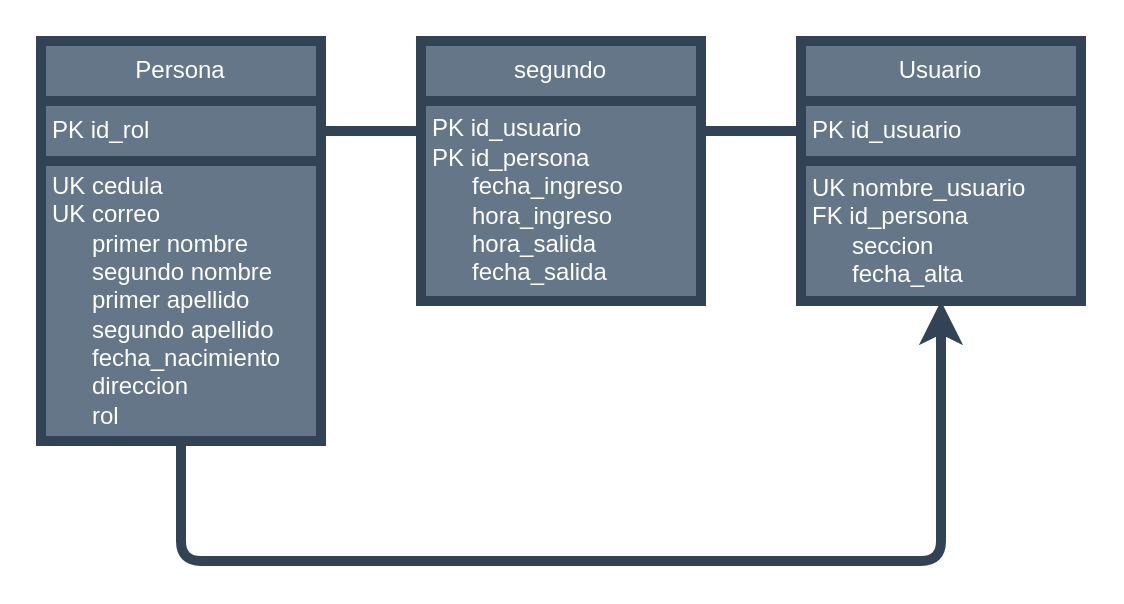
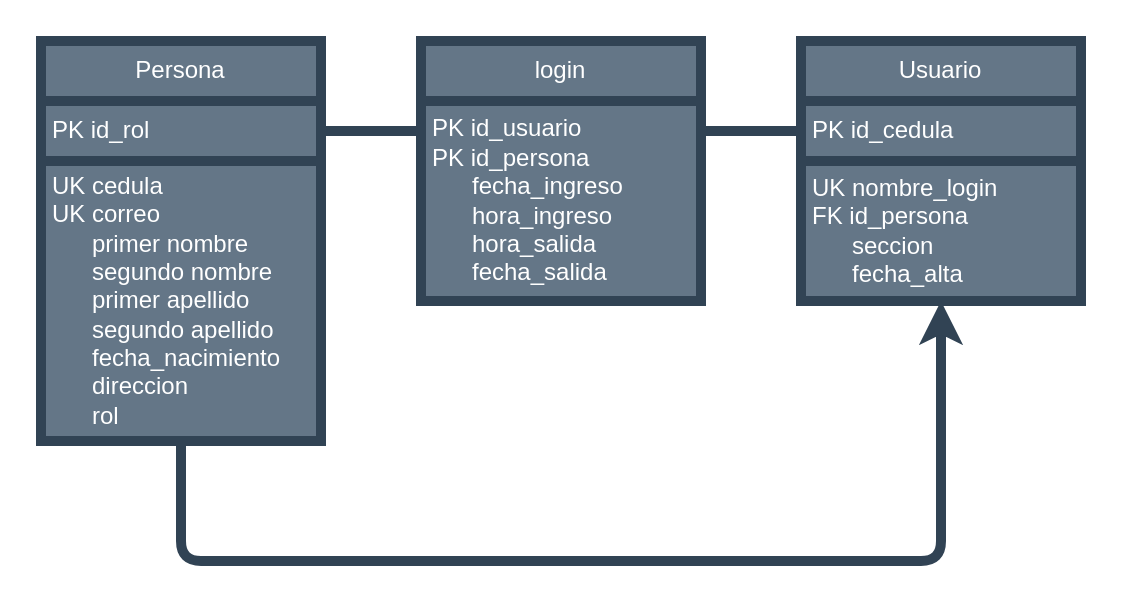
- <mxCell id="9" value="segundo" style="swimlane;fontStyle=0;childLayout=stackLayout;horizontal=1;startSize=30;horizontalStack=0;resizeParent=1;resizeParentMax=0;resizeLast=0;collapsible=1;marginBottom=0;whiteSpace=wrap;html=1;fillColor=#647687;fontColor=#ffffff;strokeColor=#314354;strokeWidth=5;" parent="1" vertex="1"><mxGeometry x="210" y="20" width="140" height="130" as="geometry" /></mxCell>
+ <mxCell id="9" value="login" style="swimlane;fontStyle=0;childLayout=stackLayout;horizontal=1;startSize=30;horizontalStack=0;resizeParent=1;resizeParentMax=0;resizeLast=0;collapsible=1;marginBottom=0;whiteSpace=wrap;html=1;fillColor=#647687;fontColor=#ffffff;strokeColor=#314354;strokeWidth=5;" parent="1" vertex="1"><mxGeometry x="210" y="20" width="140" height="130" as="geometry" /></mxCell>
- <mxCell id="6" value="PK id_usuario" style="text;strokeColor=#314354;fillColor=#647687;align=left;verticalAlign=middle;spacingLeft=4;spacingRight=4;overflow=hidden;points=[[0,0.5],[1,0.5]];portConstraint=eastwest;rotatable=0;whiteSpace=wrap;html=1;fontColor=#ffffff;strokeWidth=5;" parent="5" vertex="1"><mxGeometry y="30" width="140" height="30" as="geometry" /></mxCell>
+ <mxCell id="6" value="PK id_cedula" style="text;strokeColor=#314354;fillColor=#647687;align=left;verticalAlign=middle;spacingLeft=4;spacingRight=4;overflow=hidden;points=[[0,0.5],[1,0.5]];portConstraint=eastwest;rotatable=0;whiteSpace=wrap;html=1;fontColor=#ffffff;strokeWidth=5;" parent="5" vertex="1"><mxGeometry y="30" width="140" height="30" as="geometry" /></mxCell>
- <mxCell id="7" value="UK nombre_usuario&lt;br&gt;FK id_persona&lt;br&gt;&amp;nbsp; &amp;nbsp; &amp;nbsp; seccion&lt;br&gt;&amp;nbsp; &amp;nbsp; &amp;nbsp; fecha_alta" style="text;strokeColor=#314354;fillColor=#647687;align=left;verticalAlign=middle;spacingLeft=4;spacingRight=4;overflow=hidden;points=[[0,0.5],[1,0.5]];portConstraint=eastwest;rotatable=0;whiteSpace=wrap;html=1;fontColor=#ffffff;strokeWidth=5;" parent="5" vertex="1"><mxGeometry y="60" width="140" height="70" as="geometry" /></mxCell>
+ <mxCell id="7" value="UK nombre_login&lt;br&gt;FK id_persona&lt;br&gt;&amp;nbsp; &amp;nbsp; &amp;nbsp; seccion&lt;br&gt;&amp;nbsp; &amp;nbsp; &amp;nbsp; fecha_alta" style="text;strokeColor=#314354;fillColor=#647687;align=left;verticalAlign=middle;spacingLeft=4;spacingRight=4;overflow=hidden;points=[[0,0.5],[1,0.5]];portConstraint=eastwest;rotatable=0;whiteSpace=wrap;html=1;fontColor=#ffffff;strokeWidth=5;" parent="5" vertex="1"><mxGeometry y="60" width="140" height="70" as="geometry" /></mxCell>
